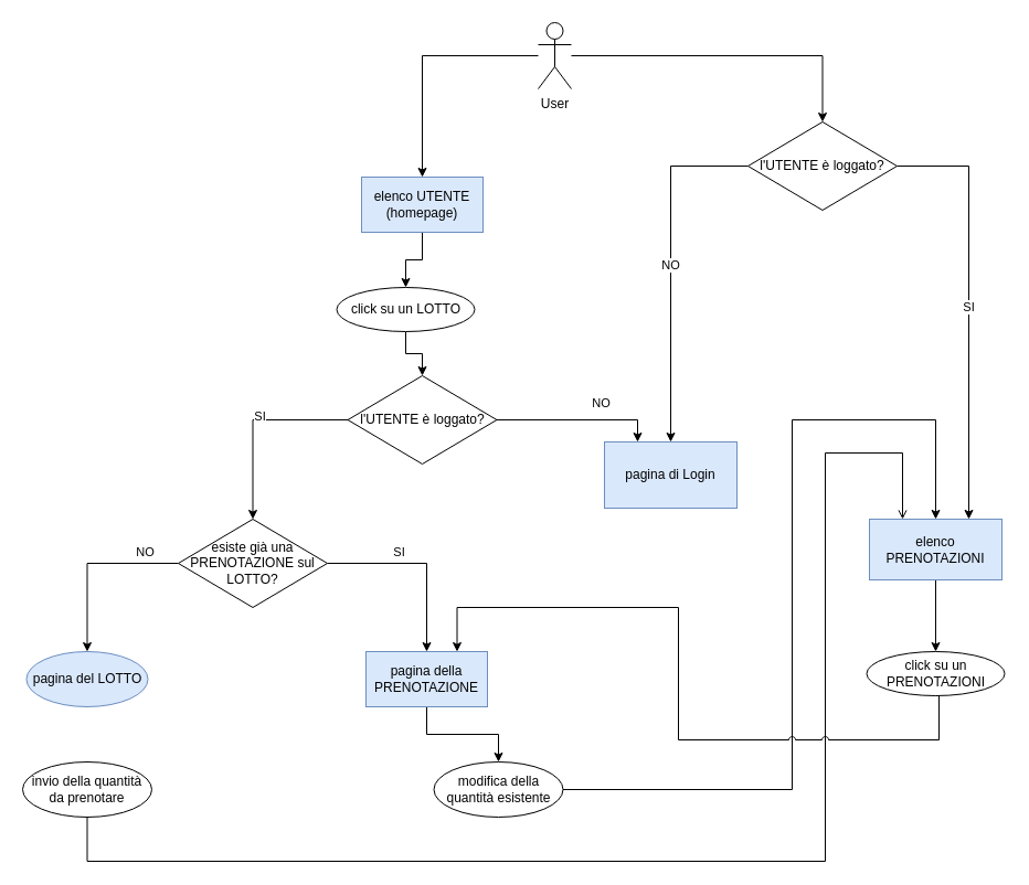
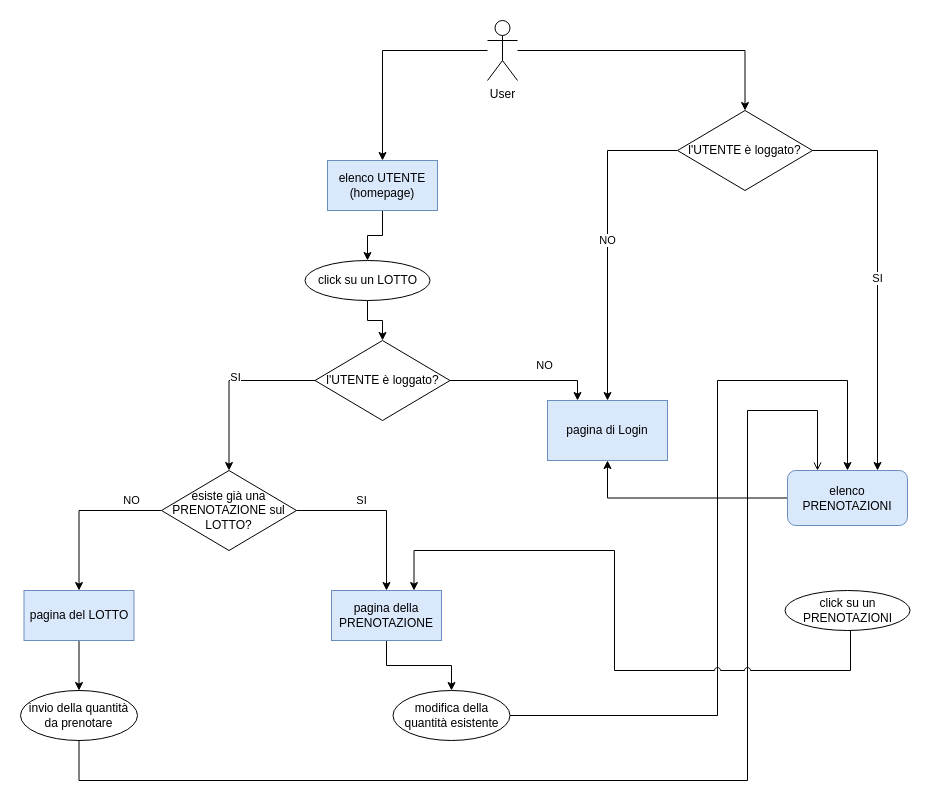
- <mxCell id="25" value="elenco PRENOTAZIONI" style="html=1;whiteSpace=wrap;fillColor=#dae8fc;strokeColor=#6c8ebf;" parent="1" vertex="1"><mxGeometry x="787" y="470" width="120" height="55" as="geometry" /></mxCell>
+ <mxCell id="25" value="elenco PRENOTAZIONI" style="html=1;whiteSpace=wrap;fillColor=#dae8fc;strokeColor=#6c8ebf;rounded=1;" parent="1" vertex="1"><mxGeometry x="787" y="470" width="120" height="55" as="geometry" /></mxCell>
- <mxCell id="24" style="edgeStyle=orthogonalEdgeStyle;rounded=0;orthogonalLoop=1;jettySize=auto;html=1;entryX=0.5;entryY=0;entryDx=0;entryDy=0;" parent="1" source="25" target="31" edge="1"><mxGeometry relative="1" as="geometry" /></mxCell>
+ <mxCell id="24" style="edgeStyle=orthogonalEdgeStyle;rounded=0;orthogonalLoop=1;jettySize=auto;html=1;" parent="1" source="25" target="16" edge="1"><mxGeometry relative="1" as="geometry" /></mxCell>
- <mxCell id="18" value="pagina del LOTTO" style="ellipse;html=1;whiteSpace=wrap;fillColor=#dae8fc;strokeColor=#6c8ebf;" parent="1" vertex="1"><mxGeometry x="23.5" y="590" width="110" height="50" as="geometry" /></mxCell>
+ <mxCell id="18" value="pagina del LOTTO" style="html=1;whiteSpace=wrap;fillColor=#dae8fc;strokeColor=#6c8ebf;" parent="1" vertex="1"><mxGeometry x="23.5" y="590" width="110" height="50" as="geometry" /></mxCell>
+ <mxCell id="17" style="edgeStyle=orthogonalEdgeStyle;rounded=0;orthogonalLoop=1;jettySize=auto;html=1;entryX=0.5;entryY=0;entryDx=0;entryDy=0;" parent="1" source="18" target="22" edge="1"><mxGeometry relative="1" as="geometry" /></mxCell>
